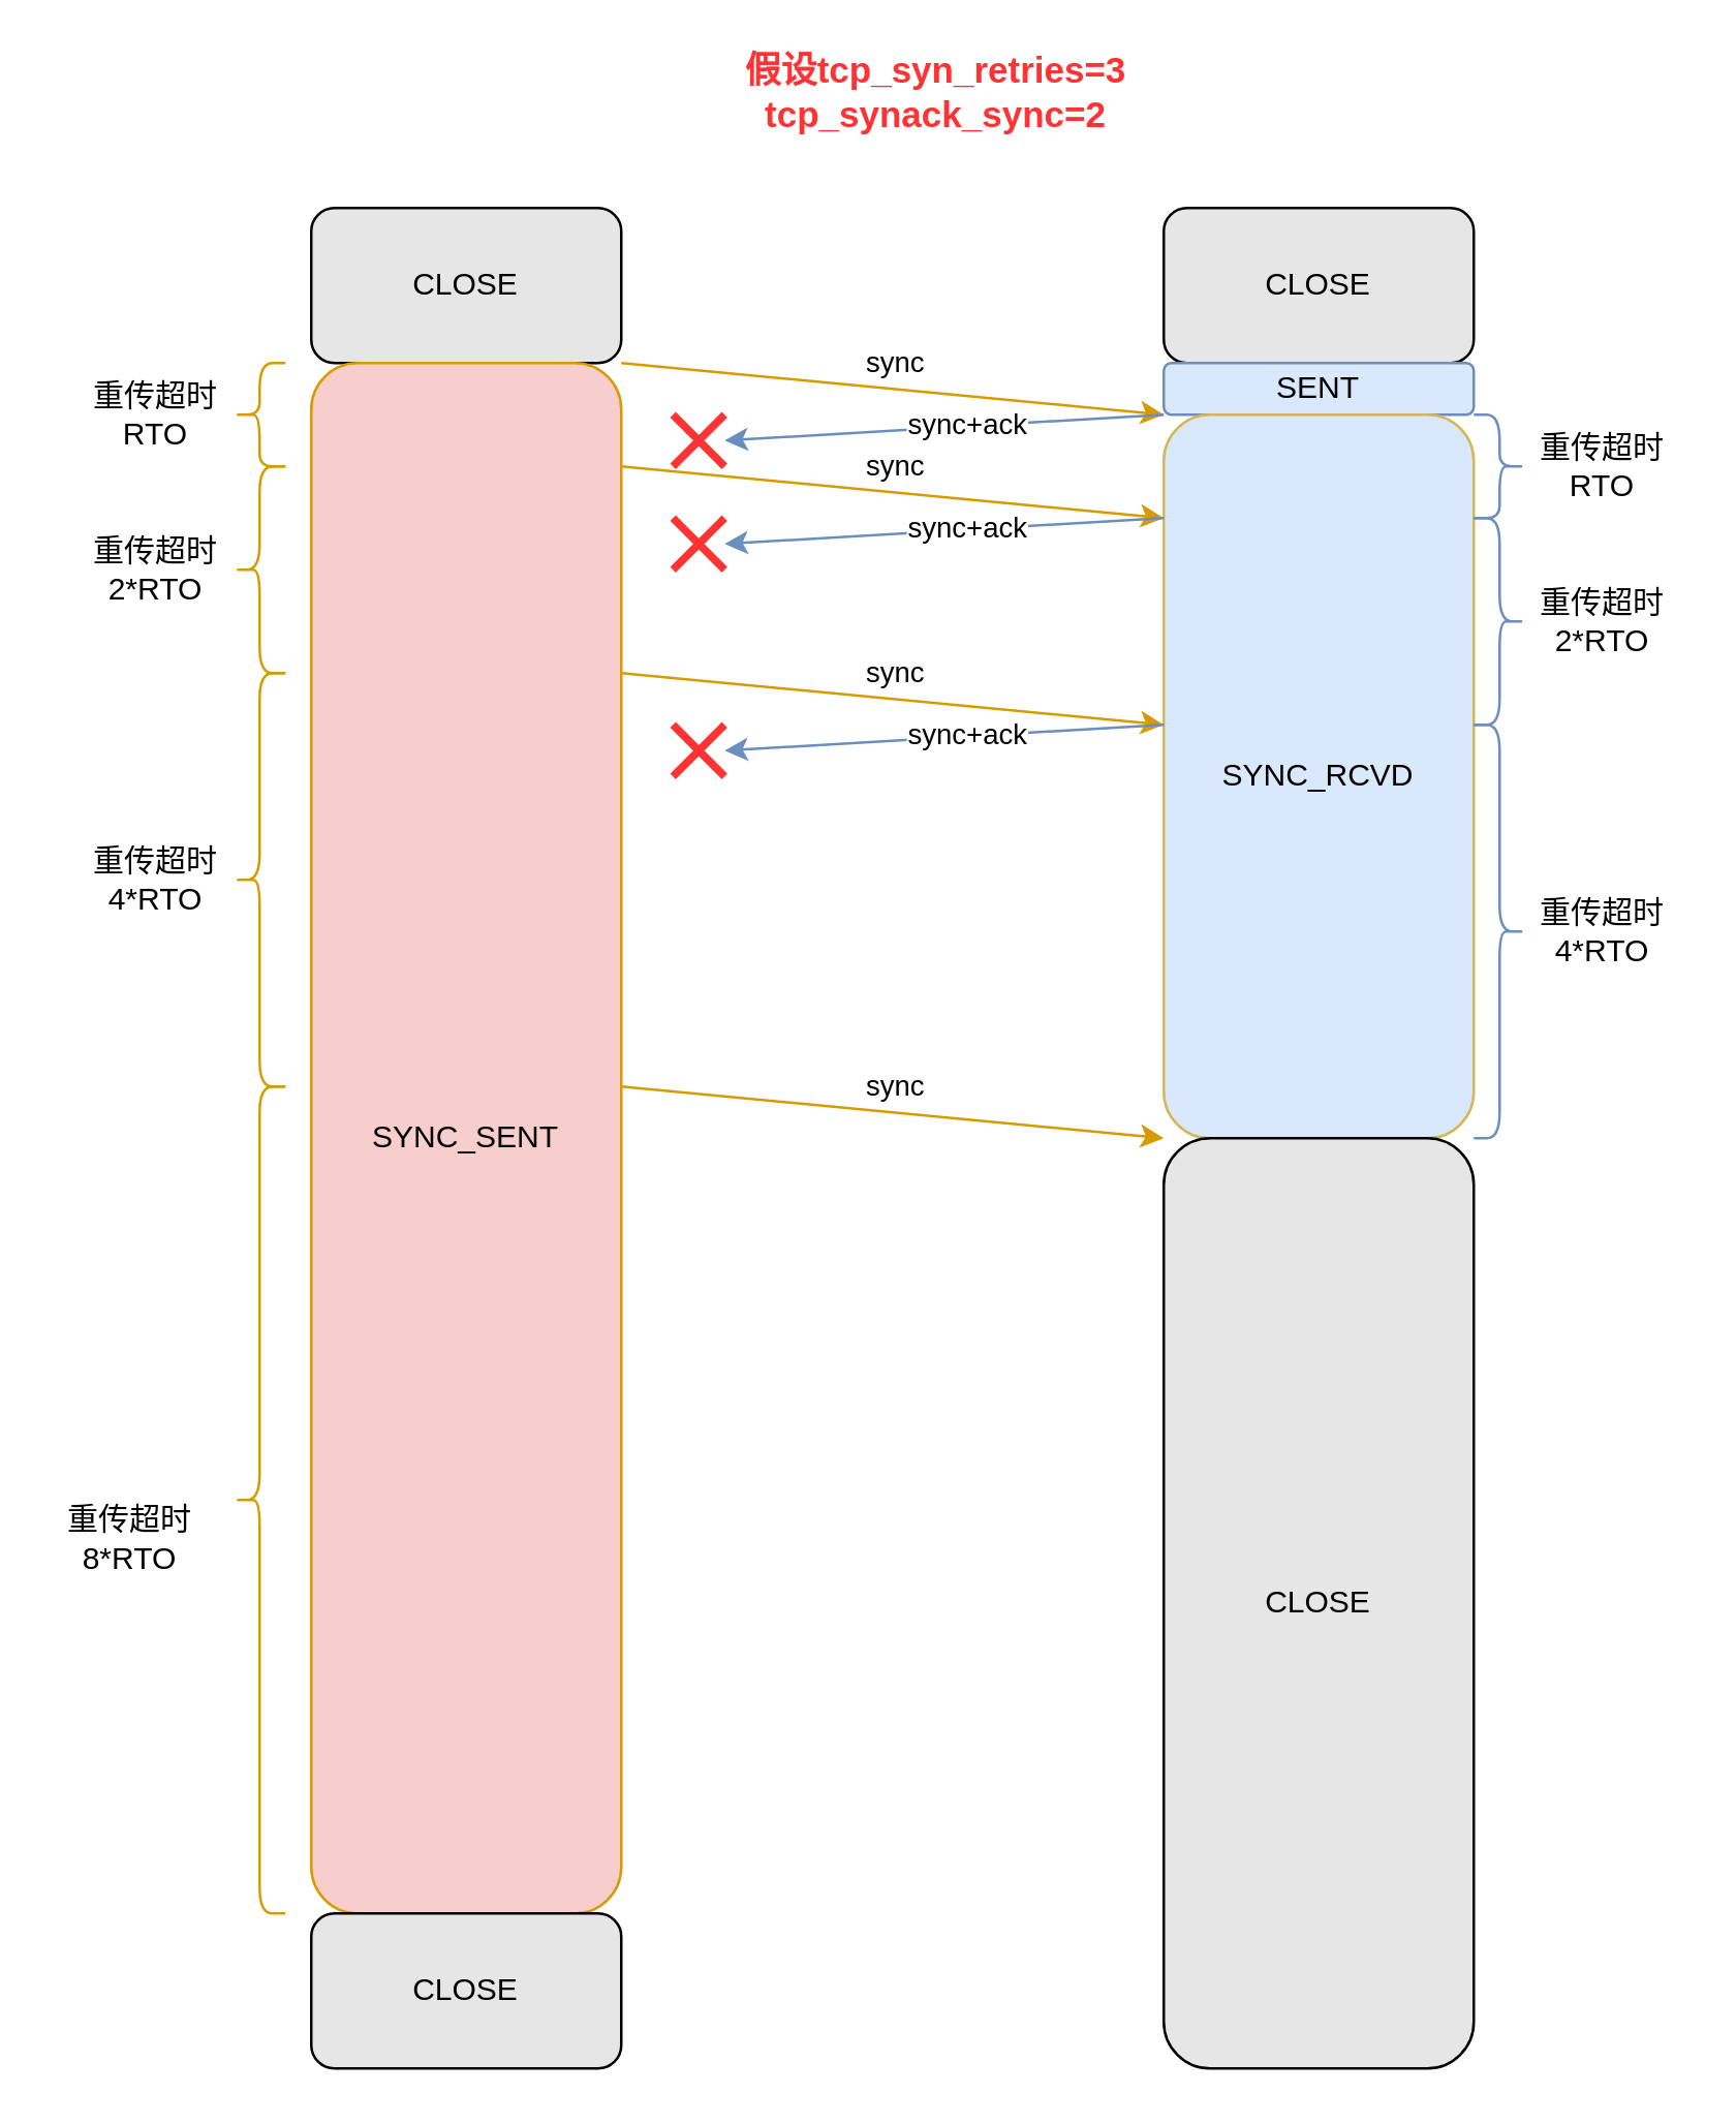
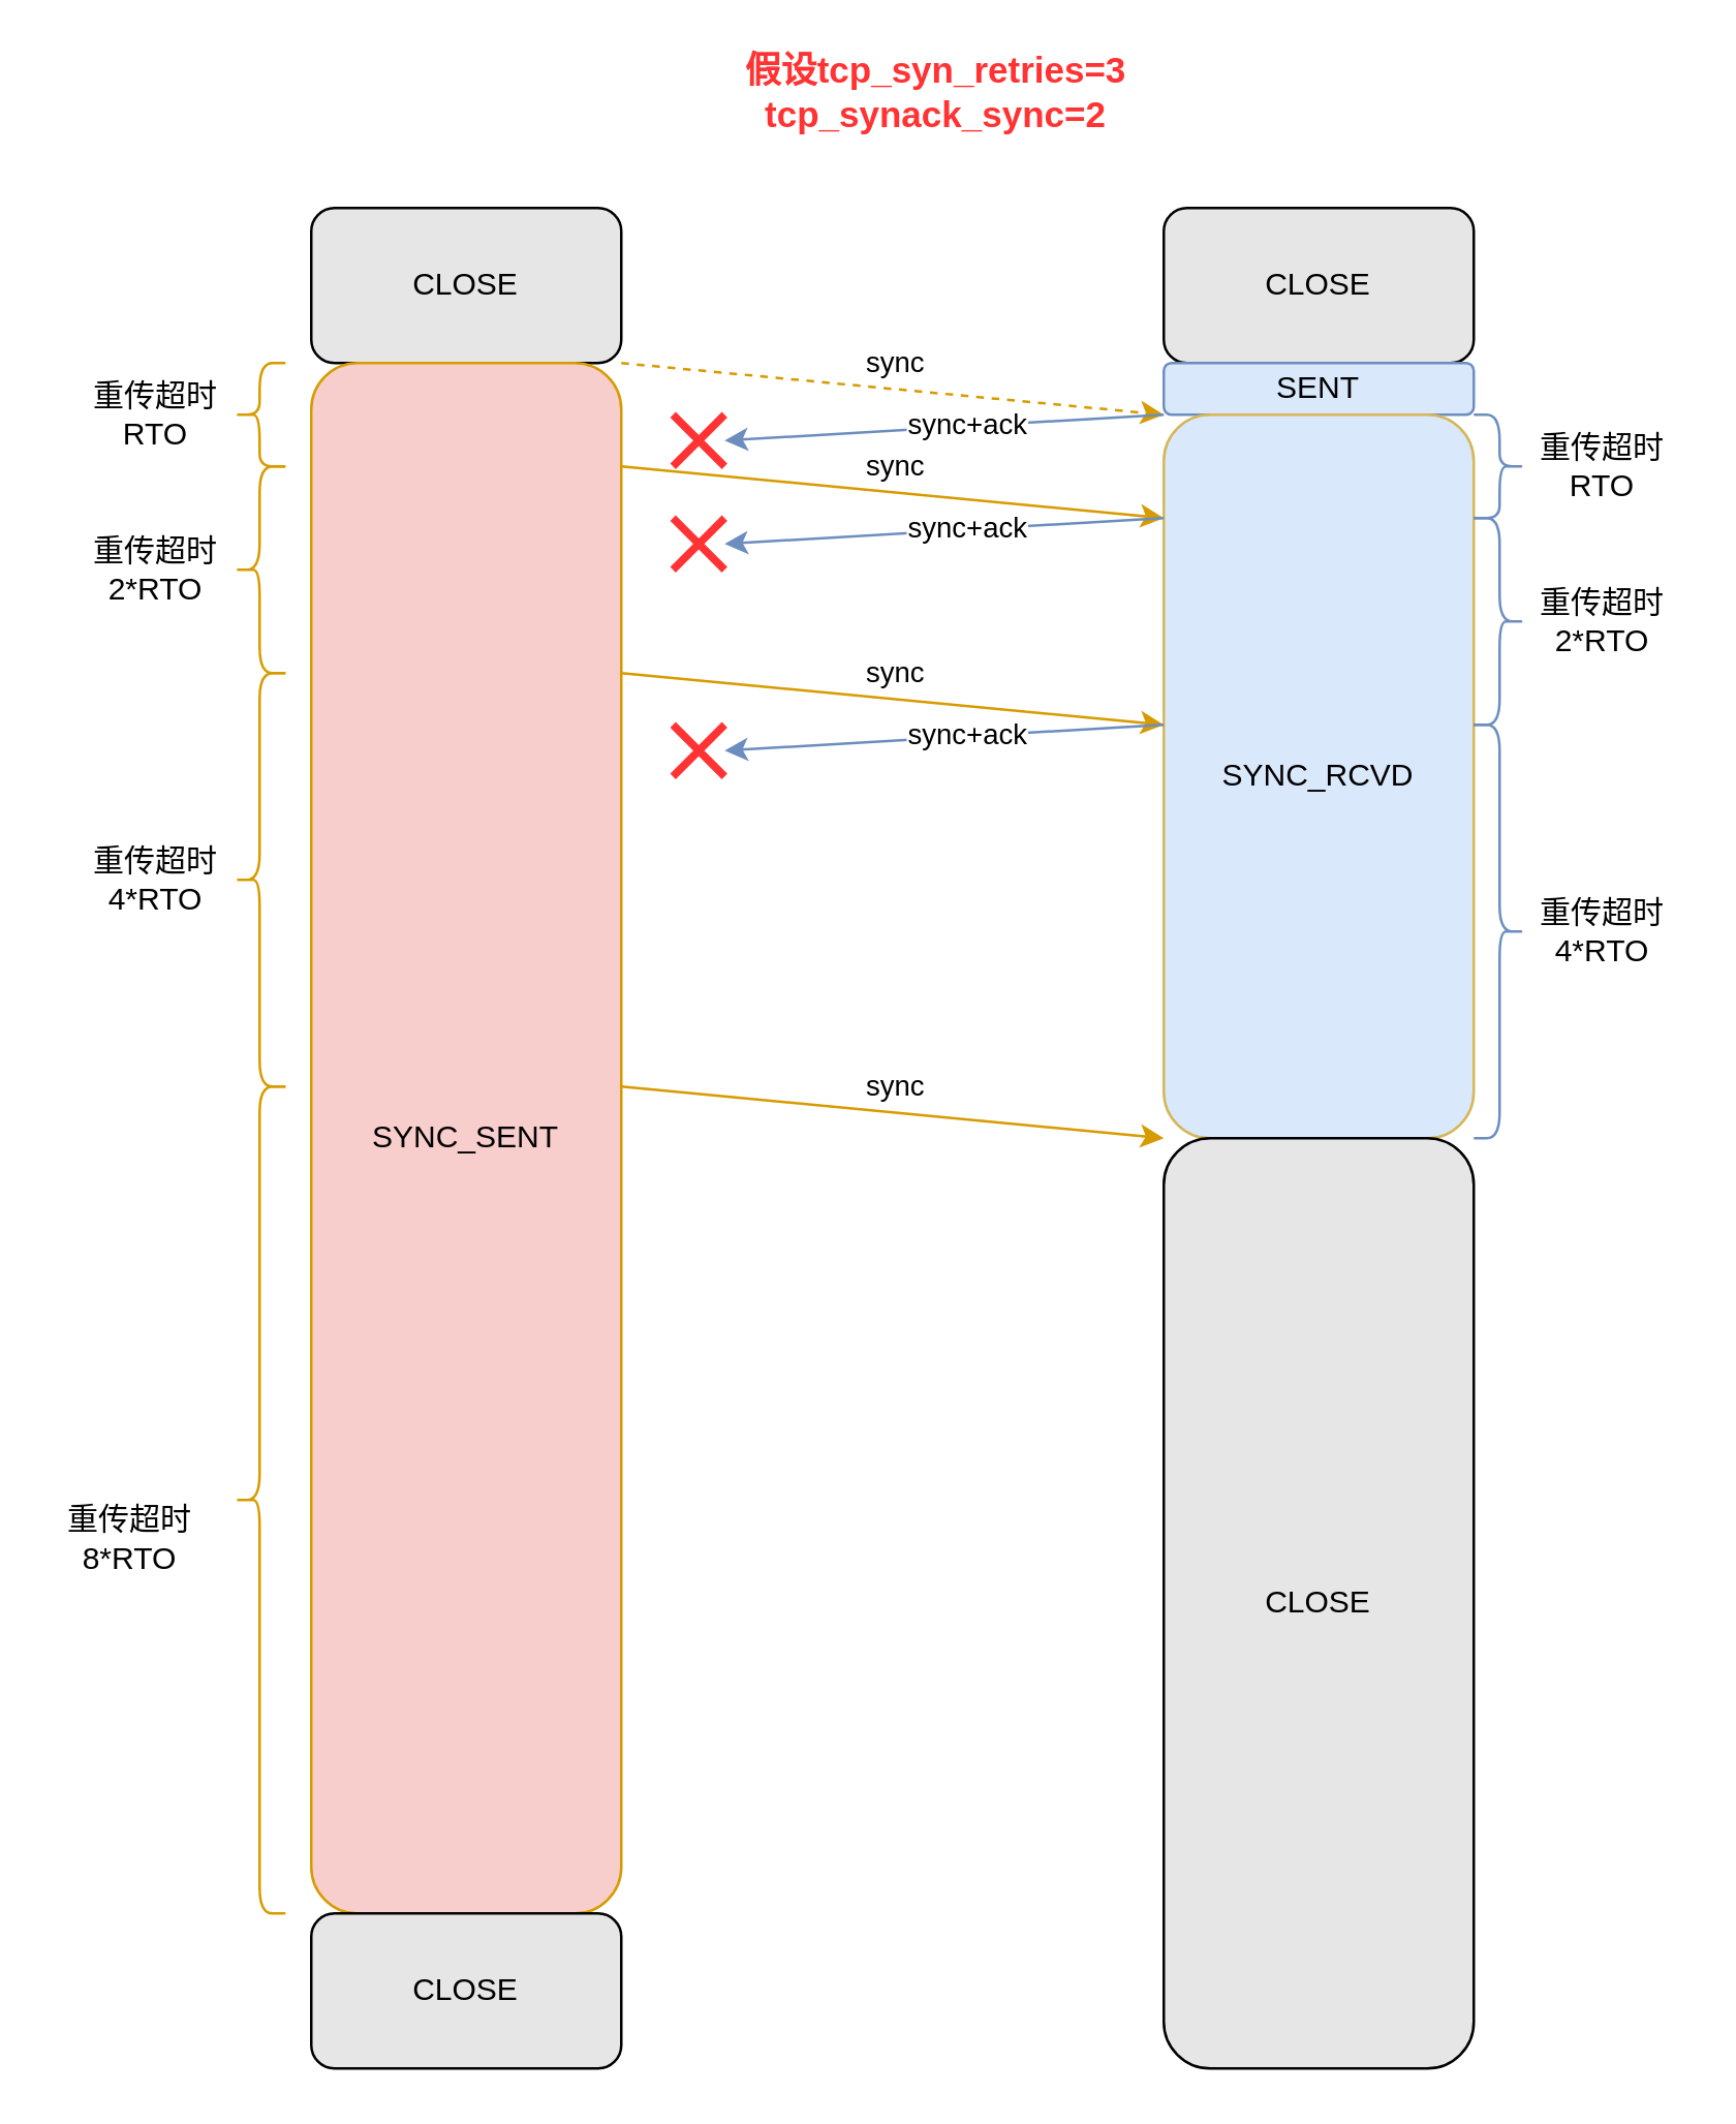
- <mxCell id="6" value="" style="endArrow=classic;html=1;rounded=0;exitX=1;exitY=0;exitDx=0;exitDy=0;fillColor=#ffe6cc;strokeColor=#d79b00;entryX=0;entryY=1;entryDx=0;entryDy=0;" parent="1" source="4" edge="1" target="5"><mxGeometry width="50" height="50" relative="1" as="geometry"><mxPoint x="360" y="430" as="sourcePoint" /><mxPoint x="440" y="160" as="targetPoint" /></mxGeometry></mxCell>
+ <mxCell id="6" value="" style="endArrow=classic;html=1;rounded=0;exitX=1;exitY=0;exitDx=0;exitDy=0;fillColor=#ffe6cc;strokeColor=#d79b00;entryX=0;entryY=1;entryDx=0;entryDy=0;dashed=1;" parent="1" source="4" edge="1" target="5"><mxGeometry width="50" height="50" relative="1" as="geometry"><mxPoint x="360" y="430" as="sourcePoint" /><mxPoint x="440" y="160" as="targetPoint" /></mxGeometry></mxCell>
